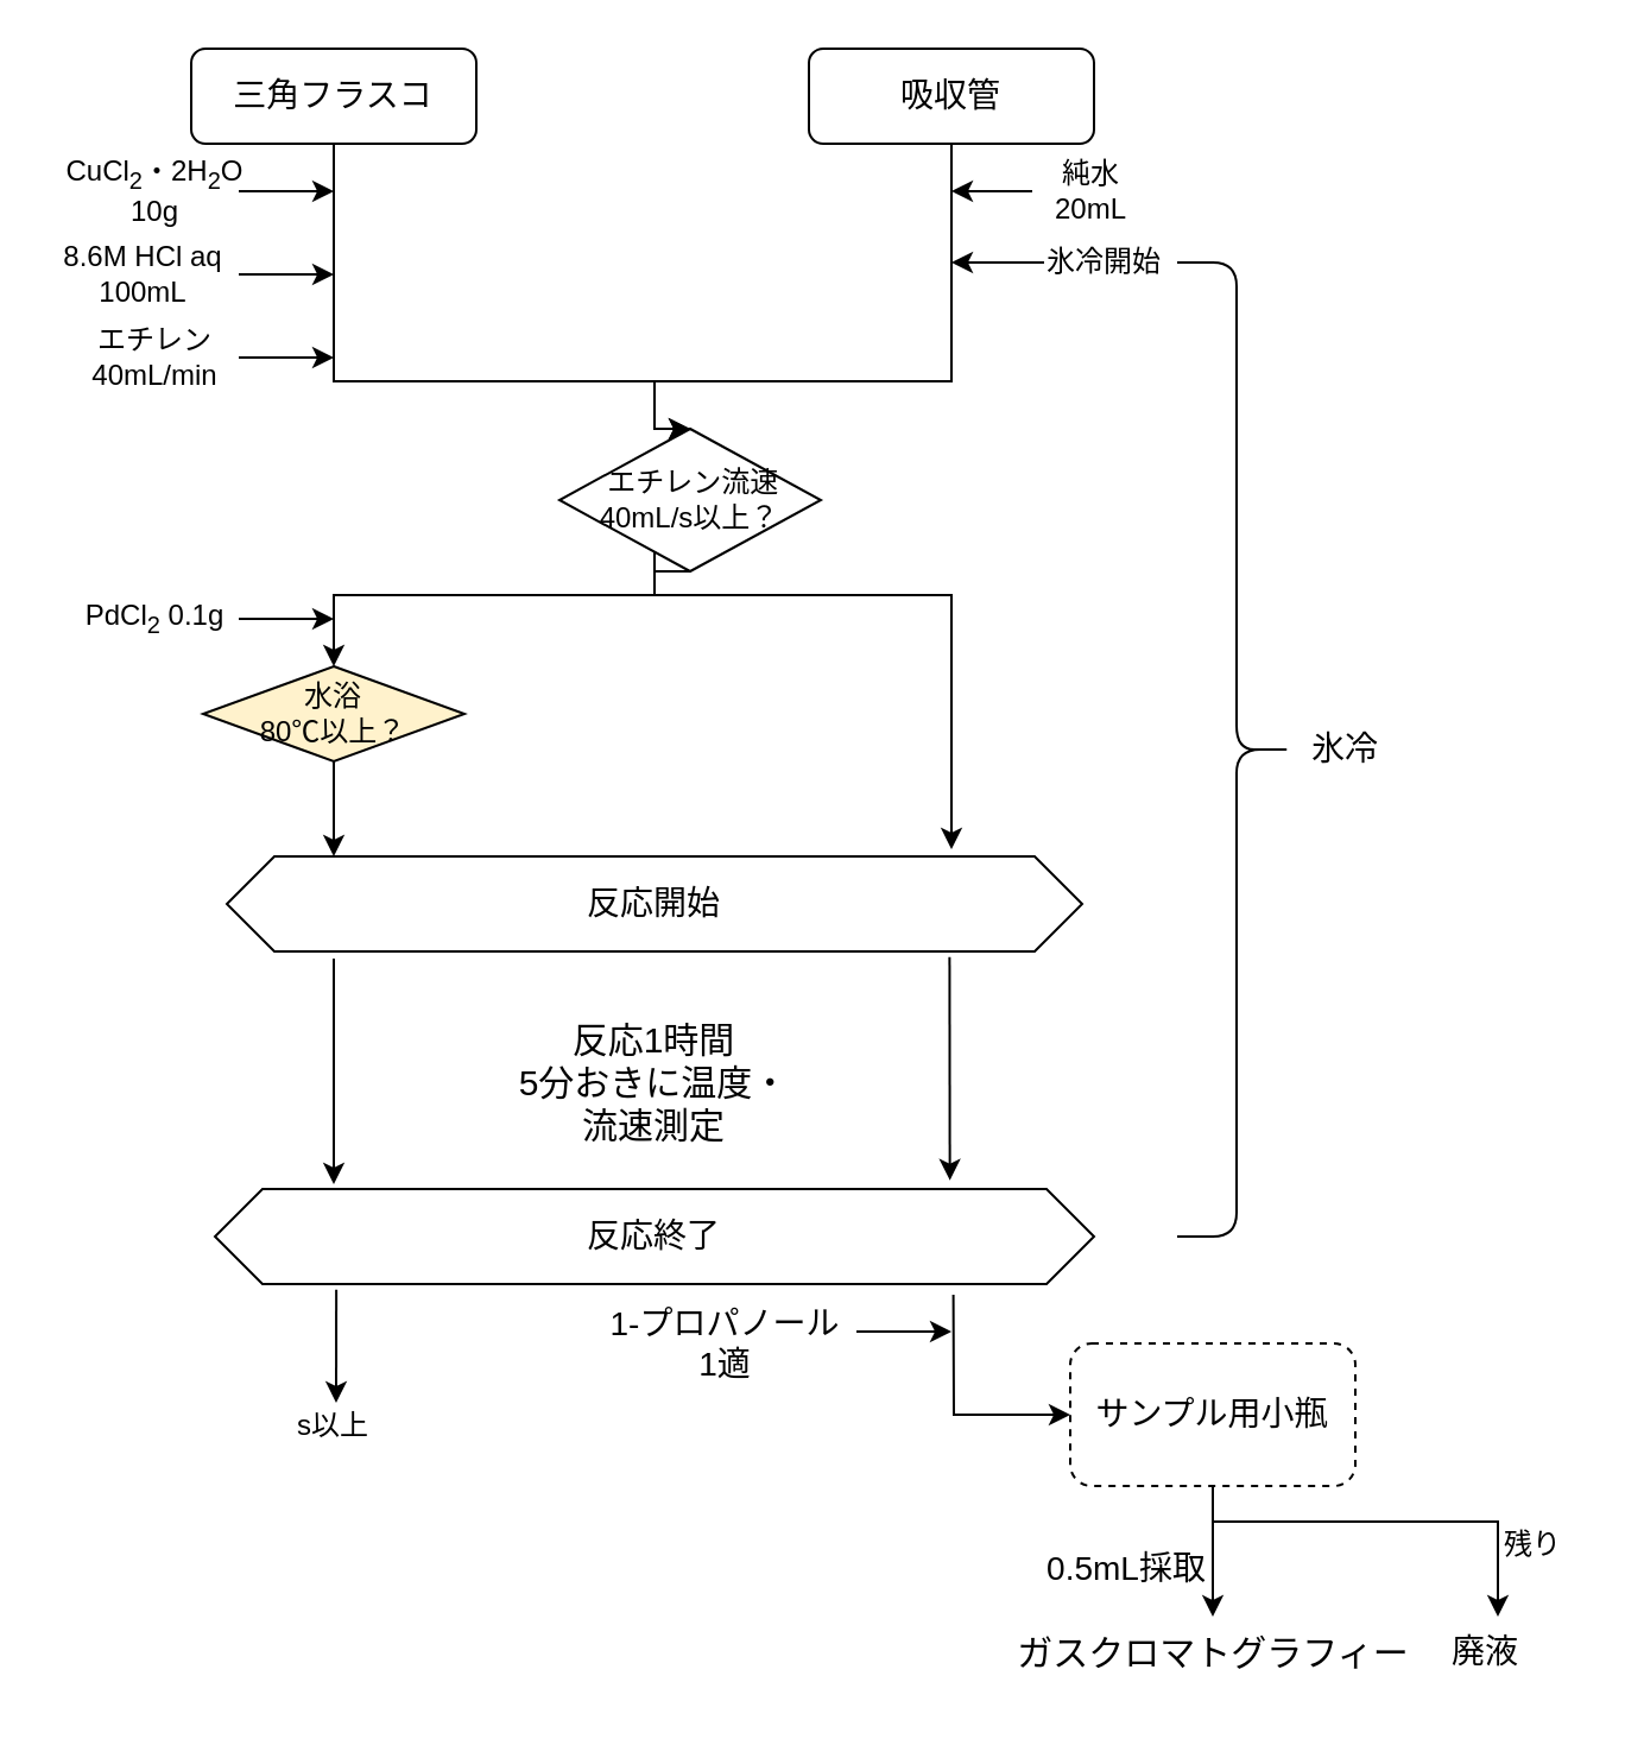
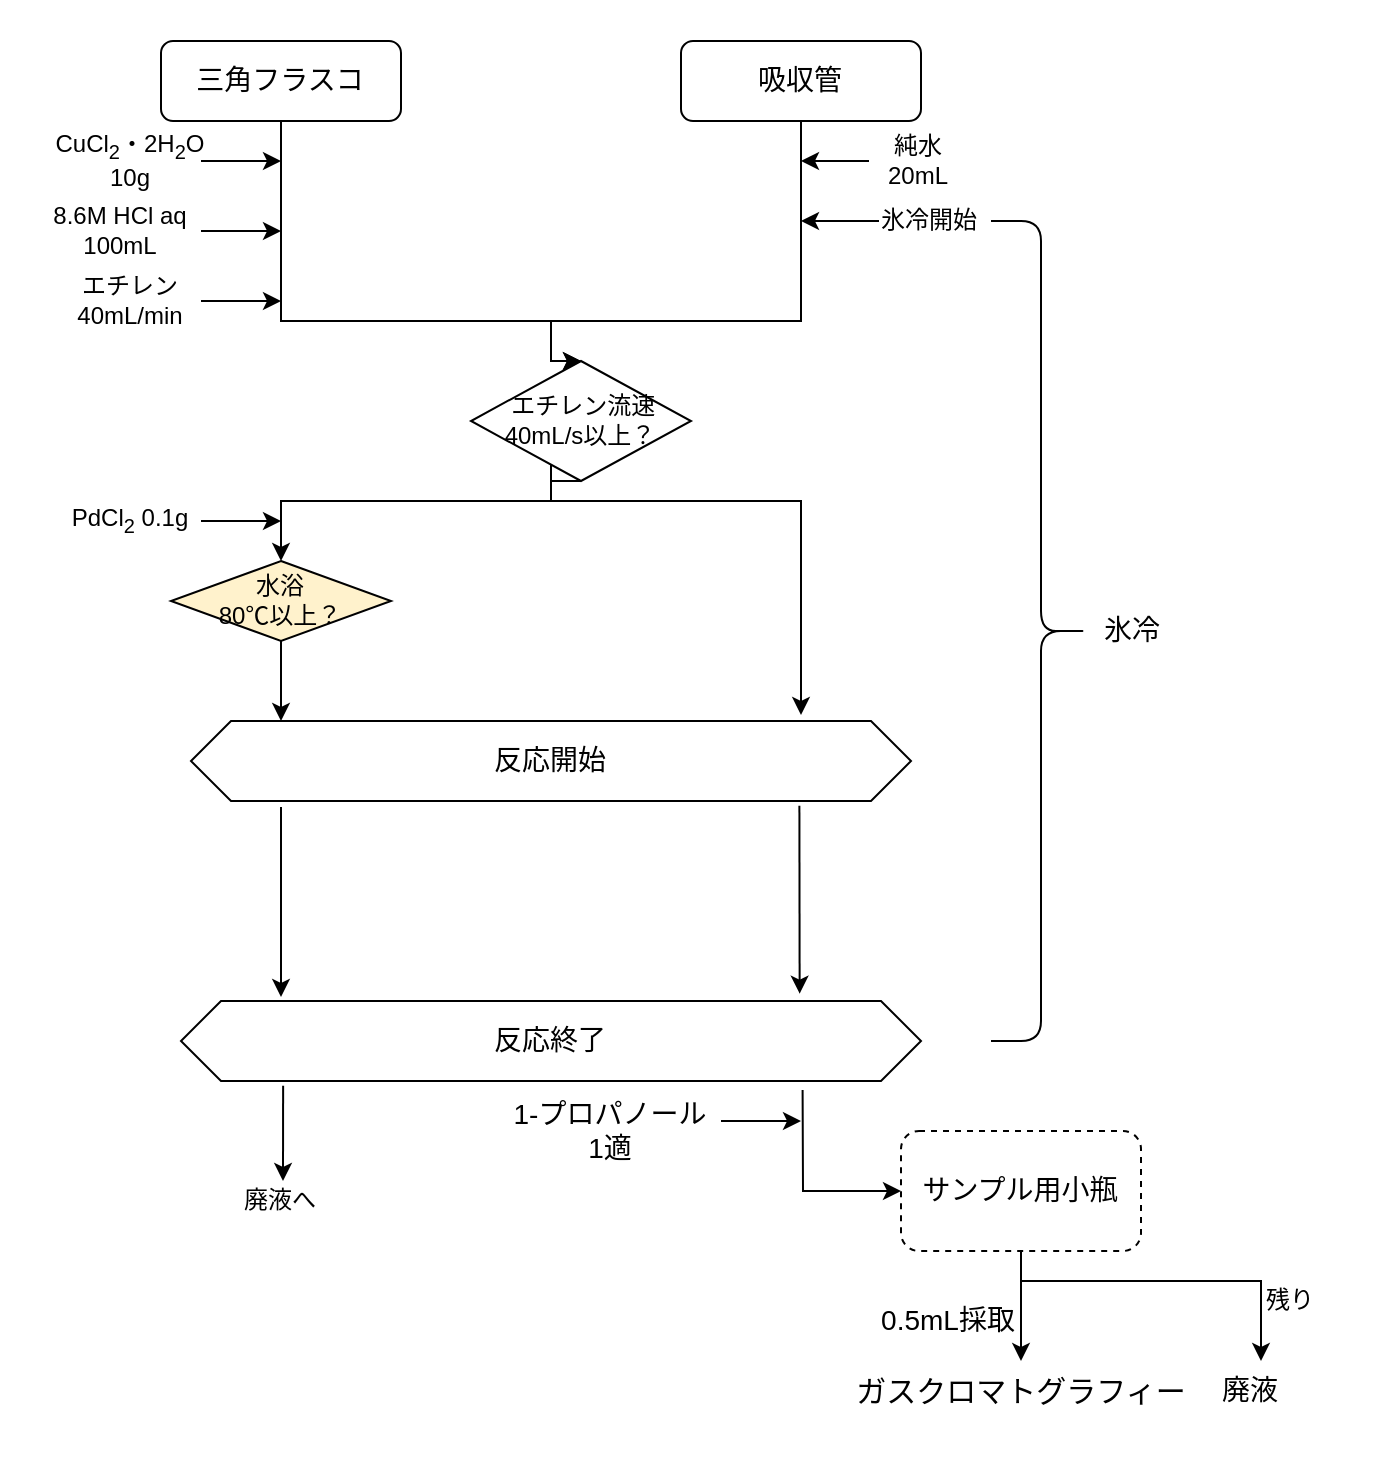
- <mxCell id="26" value="&lt;font style=&quot;font-size: 15px&quot;&gt;反応1時間&lt;br&gt;5分おきに温度・流速測定&lt;/font&gt;" style="text;html=1;strokeColor=none;fillColor=none;align=center;verticalAlign=middle;whiteSpace=wrap;rounded=0;" vertex="1" parent="1"><mxGeometry x="215" y="420" width="120" height="70" as="geometry" /></mxCell>
- <mxCell id="30" value="s以上" style="text;html=1;strokeColor=none;fillColor=none;align=center;verticalAlign=middle;whiteSpace=wrap;rounded=0;" vertex="1" parent="1"><mxGeometry x="120" y="590" width="40" height="20" as="geometry" /></mxCell>
+ <mxCell id="30" value="廃液へ" style="text;html=1;strokeColor=none;fillColor=none;align=center;verticalAlign=middle;whiteSpace=wrap;rounded=0;" vertex="1" parent="1"><mxGeometry x="120" y="590" width="40" height="20" as="geometry" /></mxCell>
